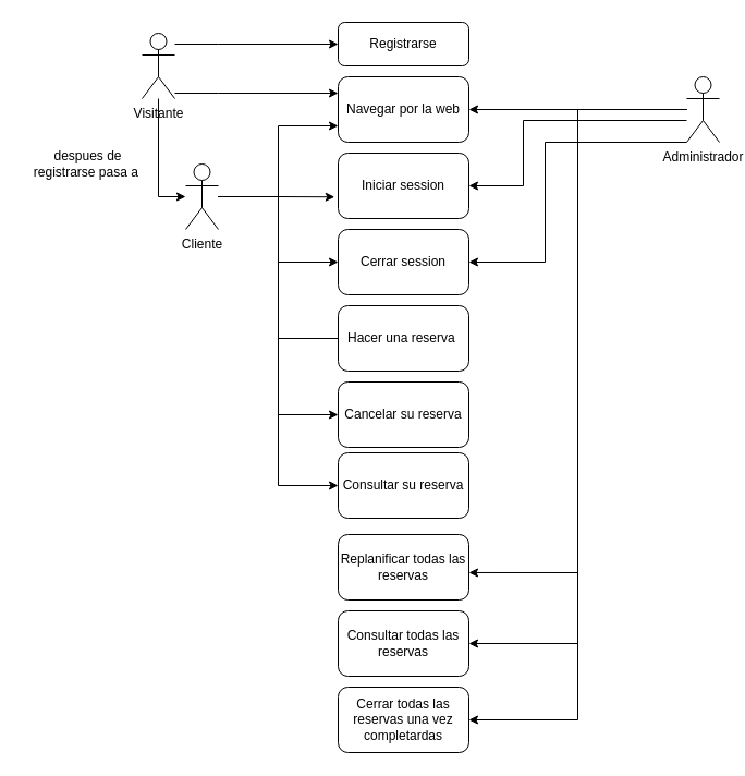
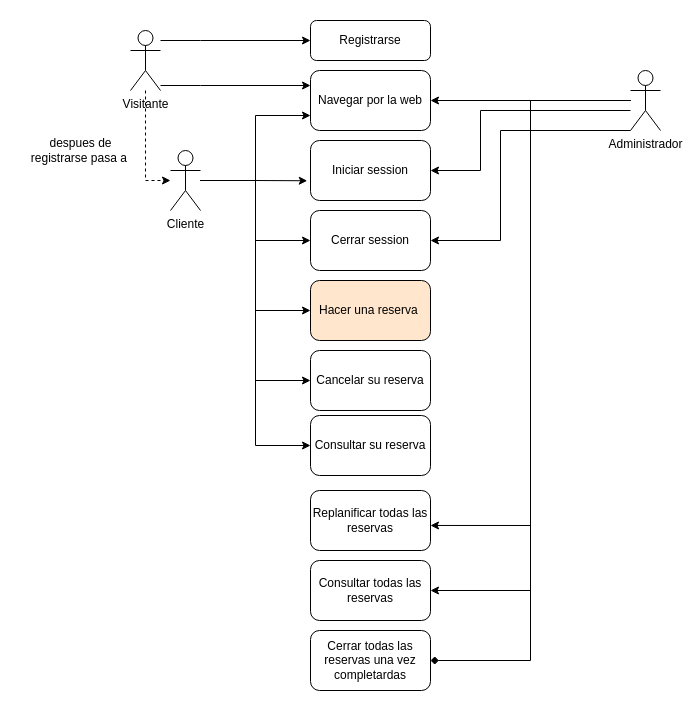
- <mxCell id="9" style="edgeStyle=orthogonalEdgeStyle;rounded=0;orthogonalLoop=1;jettySize=auto;html=1;" edge="1" parent="1" source="11" target="7"><mxGeometry relative="1" as="geometry"><Array as="points"><mxPoint x="145" y="180" /></Array></mxGeometry></mxCell>
+ <mxCell id="9" style="edgeStyle=orthogonalEdgeStyle;rounded=0;orthogonalLoop=1;jettySize=auto;html=1;dashed=1;" edge="1" parent="1" source="11" target="7"><mxGeometry relative="1" as="geometry"><Array as="points"><mxPoint x="145" y="180" /></Array></mxGeometry></mxCell>
- <mxCell id="4" style="edgeStyle=orthogonalEdgeStyle;rounded=0;orthogonalLoop=1;jettySize=auto;html=1;entryX=0;entryY=0.5;entryDx=0;entryDy=0;endArrow=none;" edge="1" parent="1" source="7" target="24"><mxGeometry relative="1" as="geometry" /></mxCell>
+ <mxCell id="4" style="edgeStyle=orthogonalEdgeStyle;rounded=0;orthogonalLoop=1;jettySize=auto;html=1;entryX=0;entryY=0.5;entryDx=0;entryDy=0;" edge="1" parent="1" source="7" target="24"><mxGeometry relative="1" as="geometry" /></mxCell>
- <mxCell id="24" value="Hacer una reserva&amp;nbsp;" style="rounded=1;whiteSpace=wrap;html=1;" vertex="1" parent="1"><mxGeometry x="310" y="280" width="120" height="60" as="geometry" /></mxCell>
+ <mxCell id="24" value="Hacer una reserva&amp;nbsp;" style="rounded=1;whiteSpace=wrap;html=1;fillColor=#ffe6cc;" vertex="1" parent="1"><mxGeometry x="310" y="280" width="120" height="60" as="geometry" /></mxCell>
- <mxCell id="16" style="edgeStyle=orthogonalEdgeStyle;rounded=0;orthogonalLoop=1;jettySize=auto;html=1;entryX=1;entryY=0.5;entryDx=0;entryDy=0;" edge="1" parent="1" source="17" target="30"><mxGeometry relative="1" as="geometry" /></mxCell>
+ <mxCell id="16" style="edgeStyle=orthogonalEdgeStyle;rounded=0;orthogonalLoop=1;jettySize=auto;html=1;entryX=1;entryY=0.5;entryDx=0;entryDy=0;endArrow=diamond;" edge="1" parent="1" source="17" target="30"><mxGeometry relative="1" as="geometry" /></mxCell>
